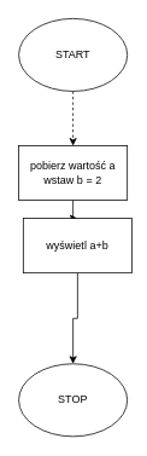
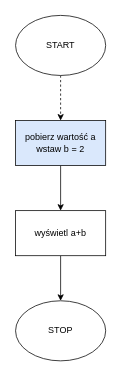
- <mxCell id="5" value="pobierz wartość a wstaw b = 2" style="rounded=0;whiteSpace=wrap;html=1;" vertex="1" parent="1"><mxGeometry x="20" y="160" width="120" height="60" as="geometry" /></mxCell>
+ <mxCell id="5" value="pobierz wartość a wstaw b = 2" style="rounded=0;whiteSpace=wrap;html=1;fillColor=#dae8fc;" vertex="1" parent="1"><mxGeometry x="20" y="160" width="120" height="60" as="geometry" /></mxCell>
- <mxCell id="7" value="wyświetl a+b" style="rounded=0;whiteSpace=wrap;html=1;" vertex="1" parent="1"><mxGeometry x="25" y="240" width="120" height="60" as="geometry" /></mxCell>
+ <mxCell id="7" value="wyświetl a+b" style="rounded=0;whiteSpace=wrap;html=1;" vertex="1" parent="1"><mxGeometry x="20" y="280" width="120" height="60" as="geometry" /></mxCell>
